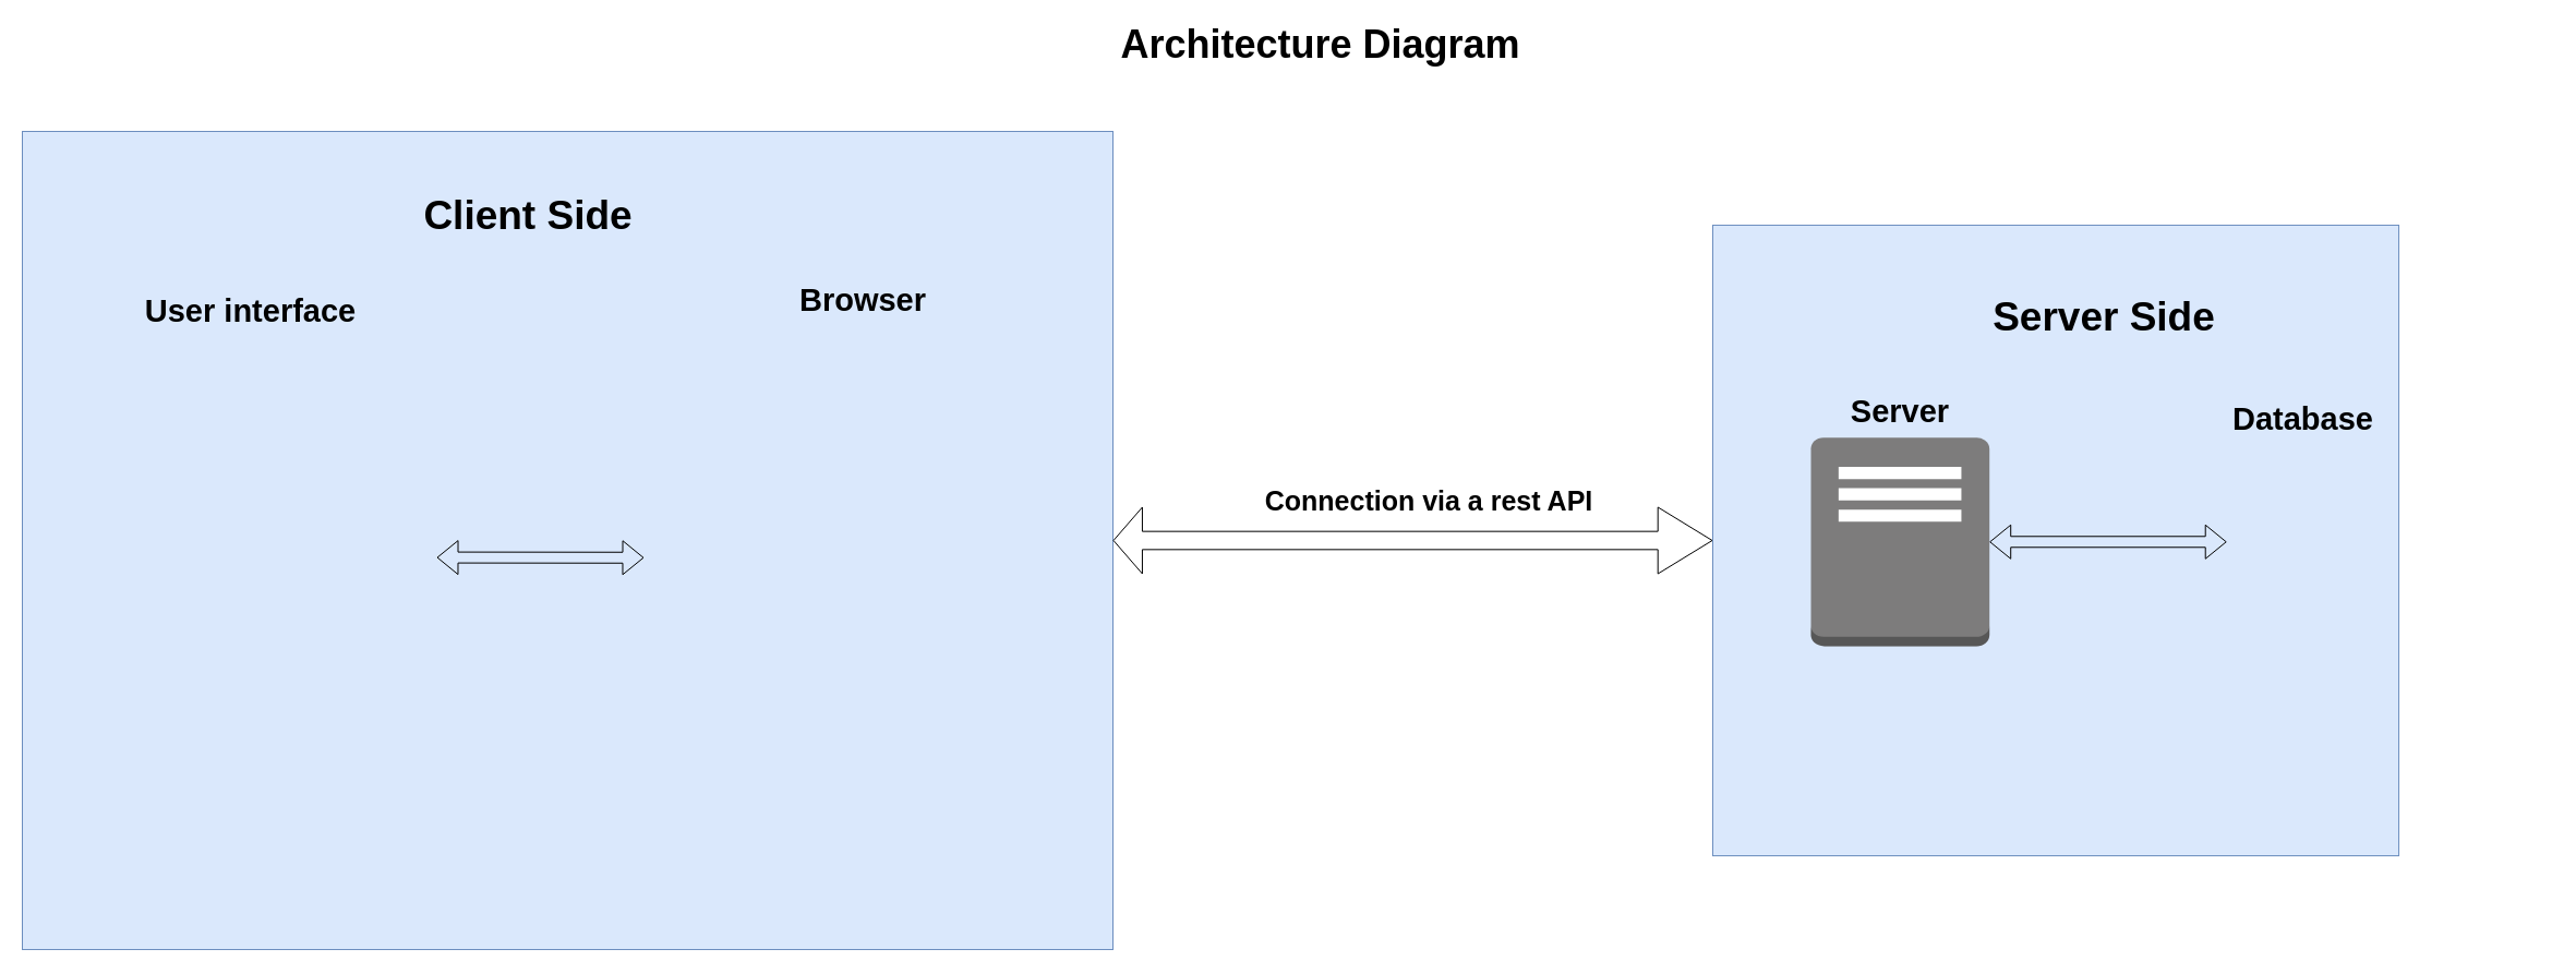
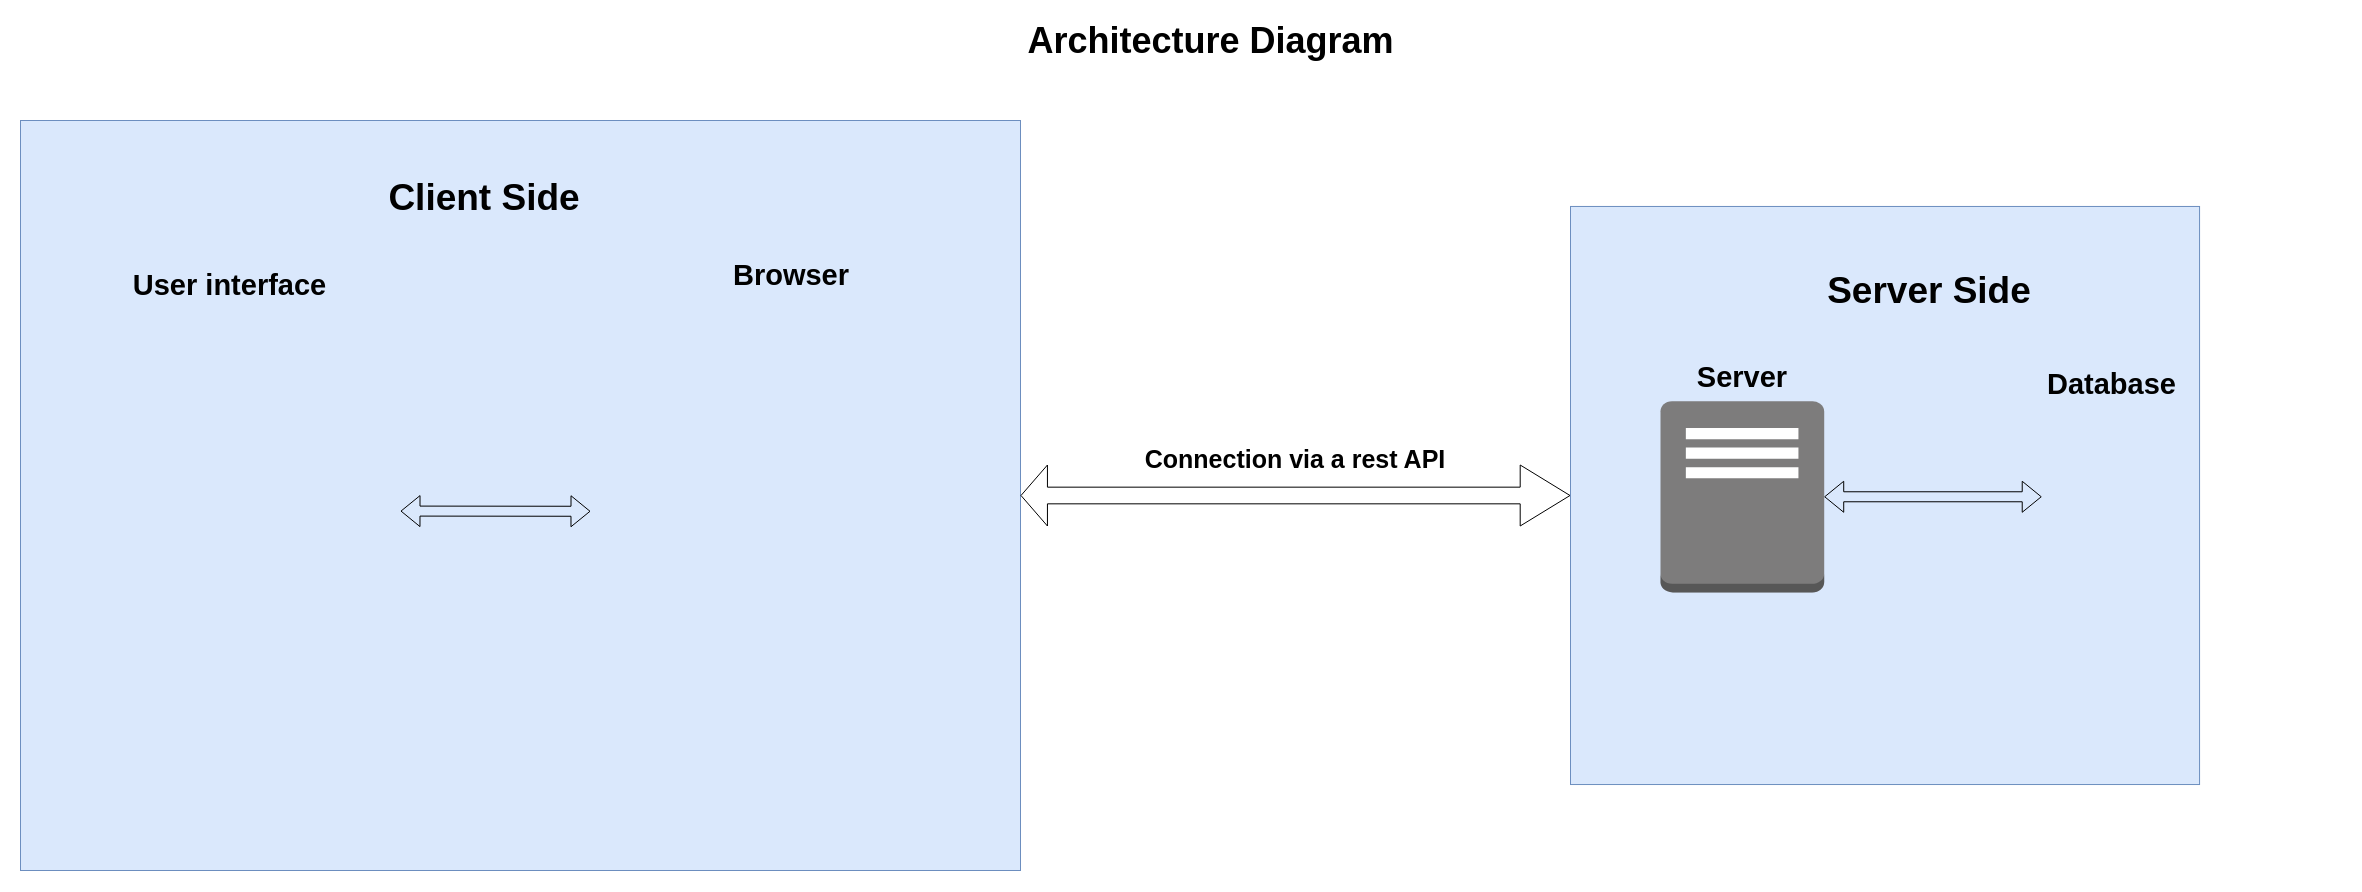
- <mxCell id="10" value="&lt;font style=&quot;font-size: 25px&quot;&gt;&lt;b&gt;Connection via a rest API&lt;/b&gt;&lt;/font&gt;" style="text;html=1;strokeColor=none;fillColor=none;align=center;verticalAlign=middle;whiteSpace=wrap;rounded=0;" vertex="1" parent="2"><mxGeometry x="135" y="290" width="410" height="35" as="geometry" /></mxCell>
+ <mxCell id="10" value="&lt;font style=&quot;font-size: 25px&quot;&gt;&lt;b&gt;Connection via a rest API&lt;/b&gt;&lt;/font&gt;" style="text;html=1;strokeColor=none;fillColor=none;align=center;verticalAlign=middle;whiteSpace=wrap;rounded=0;" vertex="1" parent="2"><mxGeometry x="120" y="290" width="410" height="35" as="geometry" /></mxCell>
